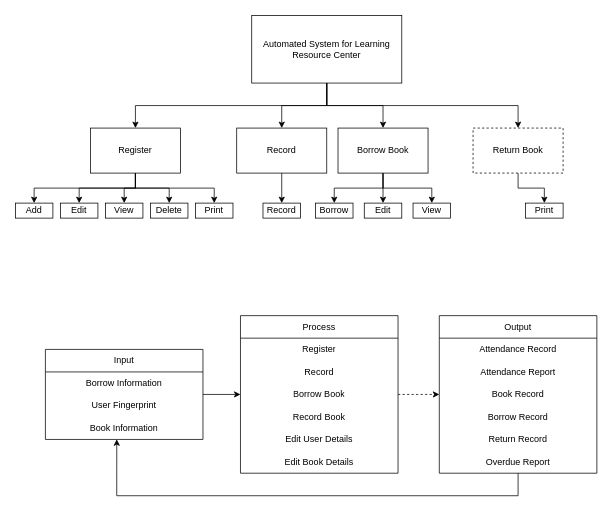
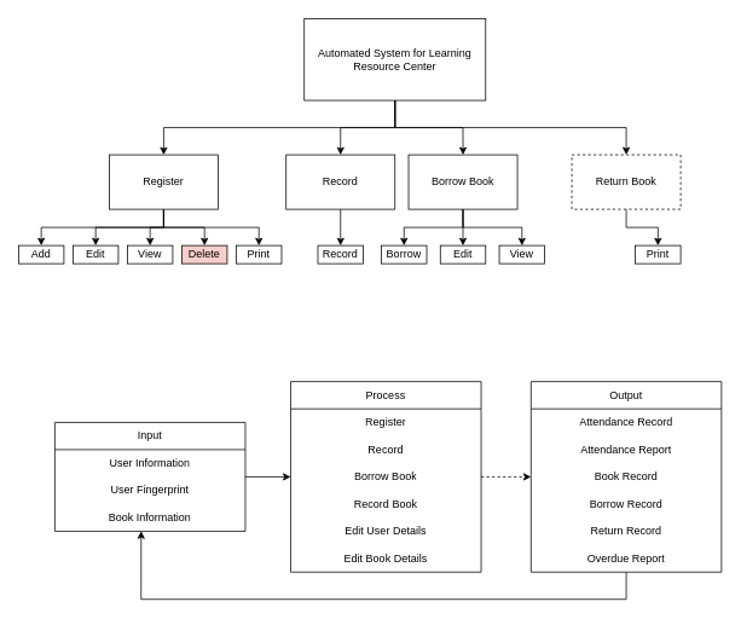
- <mxCell id="23" value="Delete" style="rounded=0;whiteSpace=wrap;html=1;" vertex="1" parent="1"><mxGeometry x="200" y="270" width="50" height="20" as="geometry" /></mxCell>
+ <mxCell id="23" value="Delete" style="rounded=0;whiteSpace=wrap;html=1;fillColor=#f8cecc;" vertex="1" parent="1"><mxGeometry x="200" y="270" width="50" height="20" as="geometry" /></mxCell>
- <mxCell id="33" value="Borrow Information" style="text;strokeColor=none;fillColor=none;align=center;verticalAlign=middle;spacingLeft=4;spacingRight=4;overflow=hidden;points=[[0,0.5],[1,0.5]];portConstraint=eastwest;rotatable=0;whiteSpace=wrap;html=1;" vertex="1" parent="32"><mxGeometry y="30" width="210" height="30" as="geometry" /></mxCell>
+ <mxCell id="33" value="User Information" style="text;strokeColor=none;fillColor=none;align=center;verticalAlign=middle;spacingLeft=4;spacingRight=4;overflow=hidden;points=[[0,0.5],[1,0.5]];portConstraint=eastwest;rotatable=0;whiteSpace=wrap;html=1;" vertex="1" parent="32"><mxGeometry y="30" width="210" height="30" as="geometry" /></mxCell>
